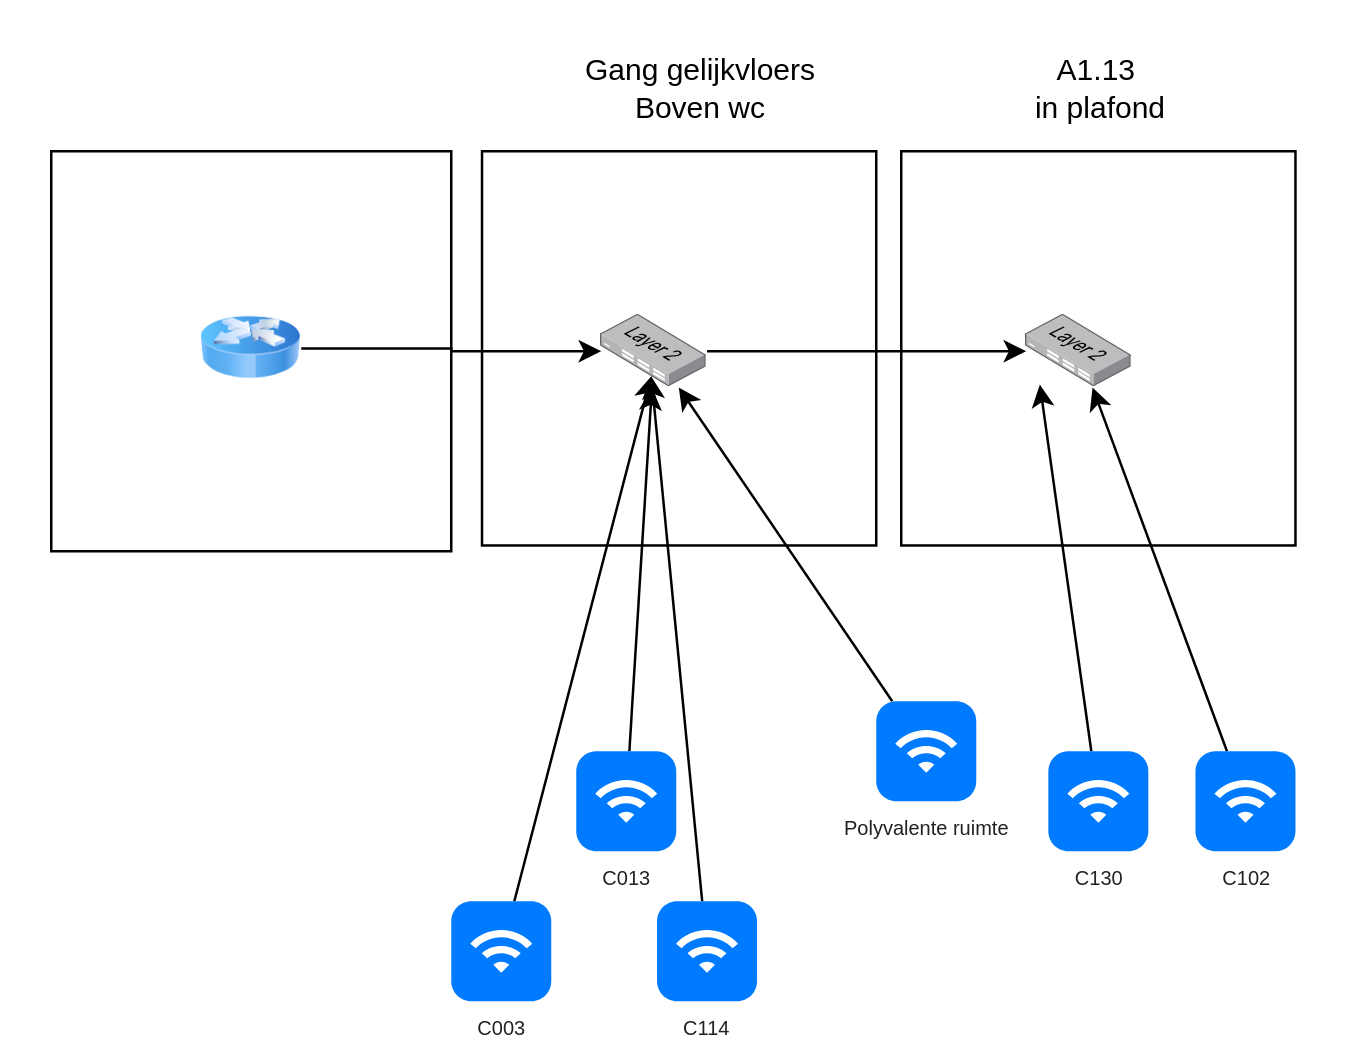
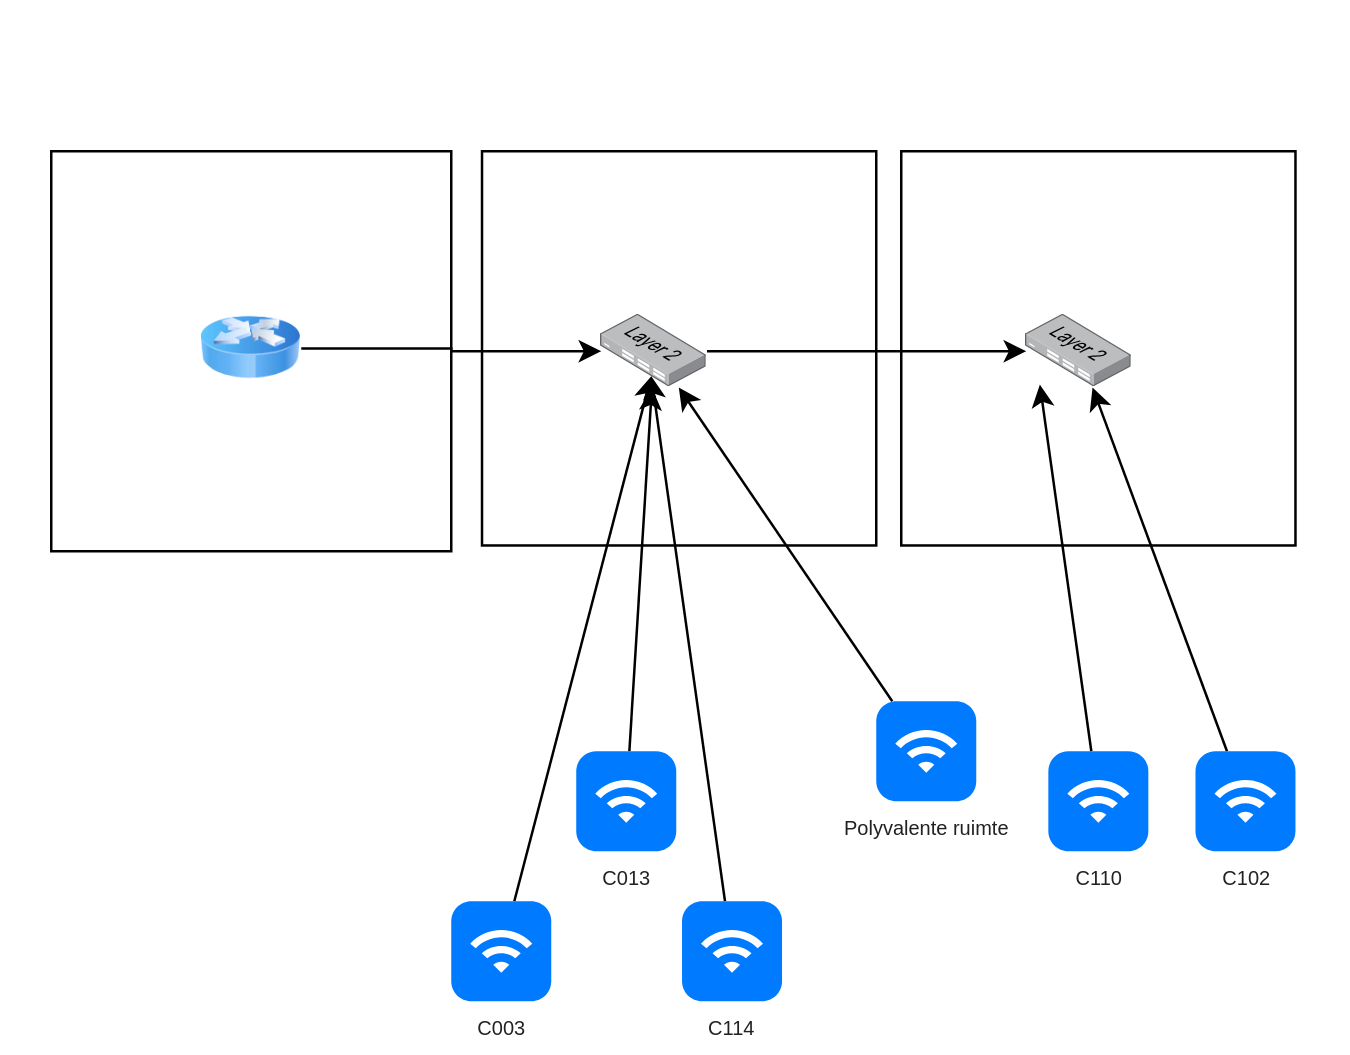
- <mxCell id="7" value="Gang gelijkvloers&lt;br&gt;Boven wc" style="text;html=1;align=center;verticalAlign=middle;whiteSpace=wrap;rounded=0;" parent="1" vertex="1"><mxGeometry x="230" y="20" width="100" height="30" as="geometry" /></mxCell>
- <mxCell id="10" value="A1.13&amp;nbsp;&lt;br&gt;in plafond" style="text;html=1;align=center;verticalAlign=middle;whiteSpace=wrap;rounded=0;" parent="1" vertex="1"><mxGeometry x="390" y="20" width="100" height="30" as="geometry" /></mxCell>
- <mxCell id="22" value="C130" style="html=1;strokeWidth=1;shadow=0;dashed=0;shape=mxgraph.ios7.misc.wifi;fillColor=#007AFF;strokeColor=none;buttonText=;strokeColor2=#222222;fontColor=#222222;fontSize=8;verticalLabelPosition=bottom;verticalAlign=top;align=center;sketch=0;" parent="1" vertex="1"><mxGeometry x="418.84" y="300" width="40" height="40" as="geometry" /></mxCell>
+ <mxCell id="22" value="C110" style="html=1;strokeWidth=1;shadow=0;dashed=0;shape=mxgraph.ios7.misc.wifi;fillColor=#007AFF;strokeColor=none;buttonText=;strokeColor2=#222222;fontColor=#222222;fontSize=8;verticalLabelPosition=bottom;verticalAlign=top;align=center;sketch=0;" parent="1" vertex="1"><mxGeometry x="418.84" y="300" width="40" height="40" as="geometry" /></mxCell>
- <mxCell id="20" value="C114" style="html=1;strokeWidth=1;shadow=0;dashed=0;shape=mxgraph.ios7.misc.wifi;fillColor=#007AFF;strokeColor=none;buttonText=;strokeColor2=#222222;fontColor=#222222;fontSize=8;verticalLabelPosition=bottom;verticalAlign=top;align=center;sketch=0;" parent="1" vertex="1"><mxGeometry x="262.31" y="360" width="40" height="40" as="geometry" /></mxCell>
+ <mxCell id="20" value="C114" style="html=1;strokeWidth=1;shadow=0;dashed=0;shape=mxgraph.ios7.misc.wifi;fillColor=#007AFF;strokeColor=none;buttonText=;strokeColor2=#222222;fontColor=#222222;fontSize=8;verticalLabelPosition=bottom;verticalAlign=top;align=center;sketch=0;" parent="1" vertex="1"><mxGeometry x="272.31" y="360" width="40" height="40" as="geometry" /></mxCell>
